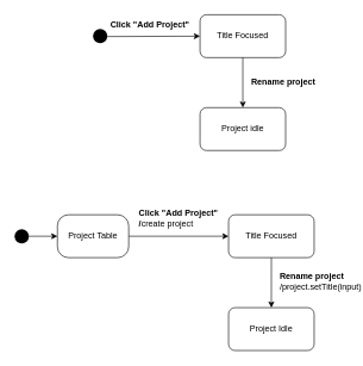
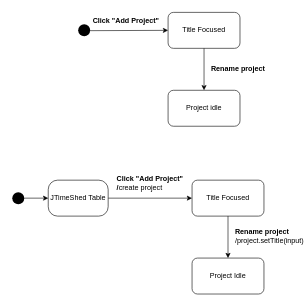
- <mxCell id="10" value="Project Table" style="rounded=1;whiteSpace=wrap;html=1;arcSize=26;" vertex="1" parent="1"><mxGeometry x="80" y="300" width="100" height="60" as="geometry" /></mxCell>
+ <mxCell id="10" value="JTimeShed Table" style="rounded=1;whiteSpace=wrap;html=1;arcSize=26;" vertex="1" parent="1"><mxGeometry x="80" y="300" width="100" height="60" as="geometry" /></mxCell>
